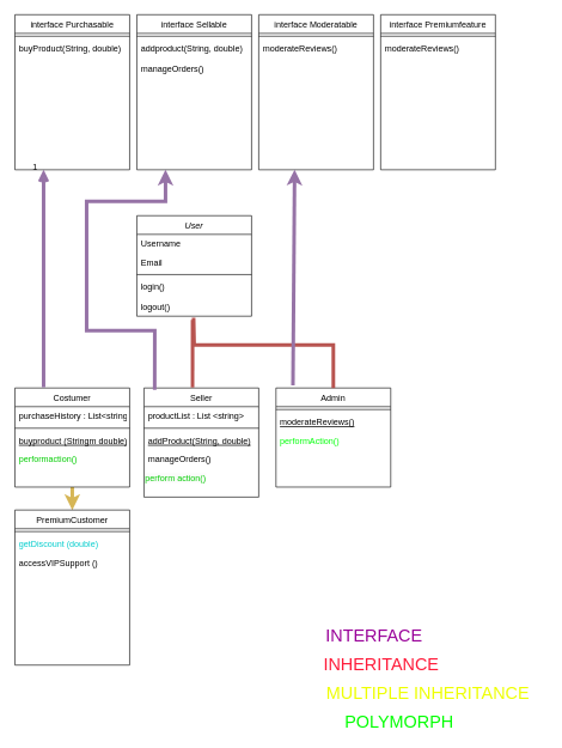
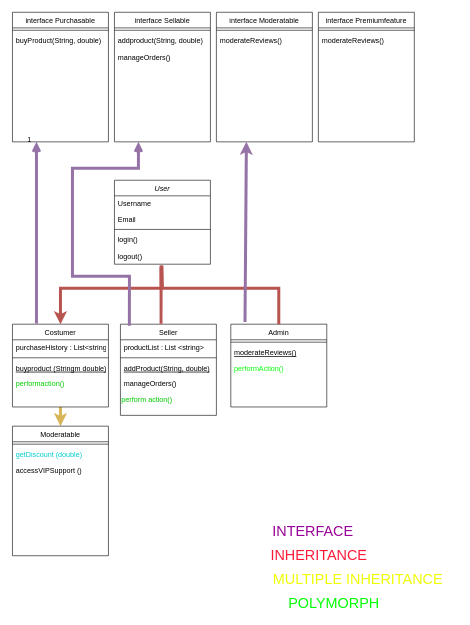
+ <mxCell id="27" value="" style="endArrow=classic;html=1;rounded=0;exitX=0.486;exitY=1.04;exitDx=0;exitDy=0;exitPerimeter=0;entryX=0.5;entryY=0;entryDx=0;entryDy=0;fillColor=#f8cecc;strokeColor=#b85450;strokeWidth=5;" edge="1" parent="1" source="6" target="8"><mxGeometry width="50" height="50" relative="1" as="geometry"><mxPoint x="310" y="500" as="sourcePoint" /><mxPoint x="90" y="480" as="targetPoint" /><Array as="points"><mxPoint x="268" y="480" /><mxPoint x="100" y="480" /></Array></mxGeometry></mxCell>
- <mxCell id="44" value="" style="endArrow=classic;html=1;rounded=0;exitX=0.093;exitY=0.016;exitDx=0;exitDy=0;entryX=0.25;entryY=1;entryDx=0;entryDy=0;exitPerimeter=0;fillColor=#e1d5e7;strokeColor=#9673a6;strokeWidth=5;" edge="1" parent="1" source="32" target="18"><mxGeometry width="50" height="50" relative="1" as="geometry"><mxPoint x="260" y="380" as="sourcePoint" /><mxPoint x="310" y="330" as="targetPoint" /><Array as="points"><mxPoint x="215" y="460" /><mxPoint x="120" y="460" /><mxPoint x="120" y="280" /><mxPoint x="230" y="280" /></Array></mxGeometry></mxCell>
+ <mxCell id="44" value="" style="endArrow=open;html=1;rounded=0;exitX=0.093;exitY=0.016;exitDx=0;exitDy=0;entryX=0.25;entryY=1;entryDx=0;entryDy=0;exitPerimeter=0;fillColor=#e1d5e7;strokeColor=#9673a6;strokeWidth=5;" edge="1" parent="1" source="32" target="18"><mxGeometry width="50" height="50" relative="1" as="geometry"><mxPoint x="260" y="380" as="sourcePoint" /><mxPoint x="310" y="330" as="targetPoint" /><Array as="points"><mxPoint x="215" y="460" /><mxPoint x="120" y="460" /><mxPoint x="120" y="280" /><mxPoint x="230" y="280" /></Array></mxGeometry></mxCell>
- <mxCell id="28" value="PremiumCustomer" style="swimlane;fontStyle=0;align=center;verticalAlign=top;childLayout=stackLayout;horizontal=1;startSize=26;horizontalStack=0;resizeParent=1;resizeLast=0;collapsible=1;marginBottom=0;rounded=0;shadow=0;strokeWidth=1;" vertex="1" parent="1"><mxGeometry x="20" y="710" width="160" height="216" as="geometry"><mxRectangle x="550" y="140" width="160" height="26" as="alternateBounds" /></mxGeometry></mxCell>
+ <mxCell id="28" value="Moderatable" style="swimlane;fontStyle=0;align=center;verticalAlign=top;childLayout=stackLayout;horizontal=1;startSize=26;horizontalStack=0;resizeParent=1;resizeLast=0;collapsible=1;marginBottom=0;rounded=0;shadow=0;strokeWidth=1;" vertex="1" parent="1"><mxGeometry x="20" y="710" width="160" height="216" as="geometry"><mxRectangle x="550" y="140" width="160" height="26" as="alternateBounds" /></mxGeometry></mxCell>
